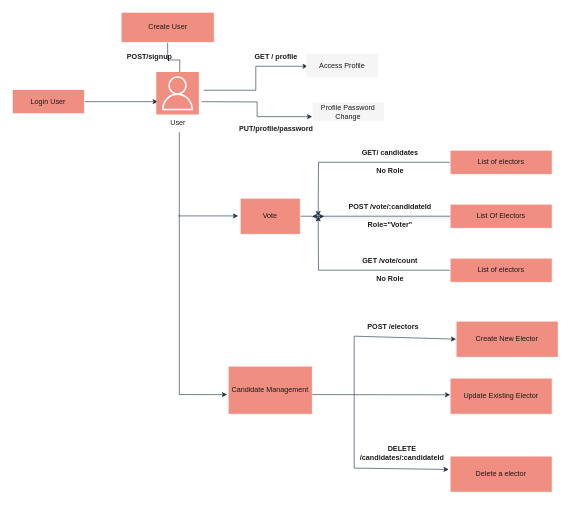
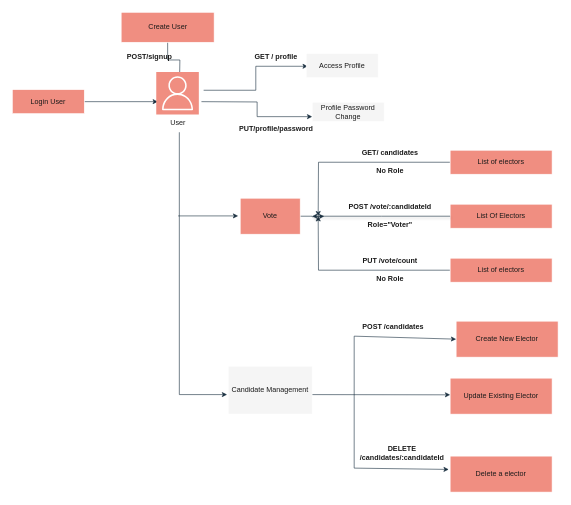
- <mxCell id="28" value="GET /vote/count" style="text;html=1;align=center;verticalAlign=middle;whiteSpace=wrap;rounded=0;fontStyle=1;labelBackgroundColor=none;fontColor=#1A1A1A;" parent="1" vertex="1"><mxGeometry x="600" y="420" width="100" height="30" as="geometry" /></mxCell>
+ <mxCell id="28" value="PUT /vote/count" style="text;html=1;align=center;verticalAlign=middle;whiteSpace=wrap;rounded=0;fontStyle=1;labelBackgroundColor=none;fontColor=#1A1A1A;" parent="1" vertex="1"><mxGeometry x="600" y="420" width="100" height="30" as="geometry" /></mxCell>
- <mxCell id="39" value="POST /electors" style="text;html=1;align=center;verticalAlign=middle;whiteSpace=wrap;rounded=0;fontStyle=1;labelBackgroundColor=none;fontColor=#1A1A1A;" vertex="1" parent="1"><mxGeometry x="600" y="530" width="110" height="30" as="geometry" /></mxCell>
+ <mxCell id="39" value="POST /candidates" style="text;html=1;align=center;verticalAlign=middle;whiteSpace=wrap;rounded=0;fontStyle=1;labelBackgroundColor=none;fontColor=#1A1A1A;" vertex="1" parent="1"><mxGeometry x="600" y="530" width="110" height="30" as="geometry" /></mxCell>
- <mxCell id="30" value="Candidate Management" style="rounded=0;whiteSpace=wrap;html=1;labelBackgroundColor=none;fillColor=#F08E81;strokeColor=#FFFFFF;fontColor=#1A1A1A;" vertex="1" parent="1"><mxGeometry x="380" y="610" width="140" height="80" as="geometry" /></mxCell>
+ <mxCell id="30" value="Candidate Management" style="rounded=0;whiteSpace=wrap;html=1;labelBackgroundColor=none;fillColor=#f5f5f5;strokeColor=#FFFFFF;fontColor=#1A1A1A;" vertex="1" parent="1"><mxGeometry x="380" y="610" width="140" height="80" as="geometry" /></mxCell>
